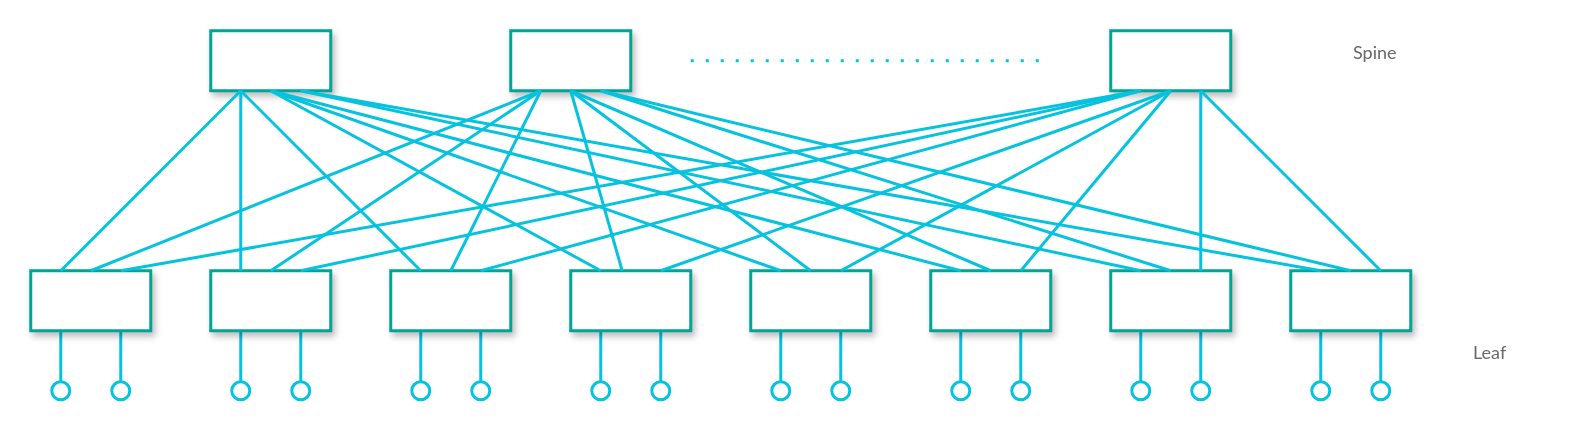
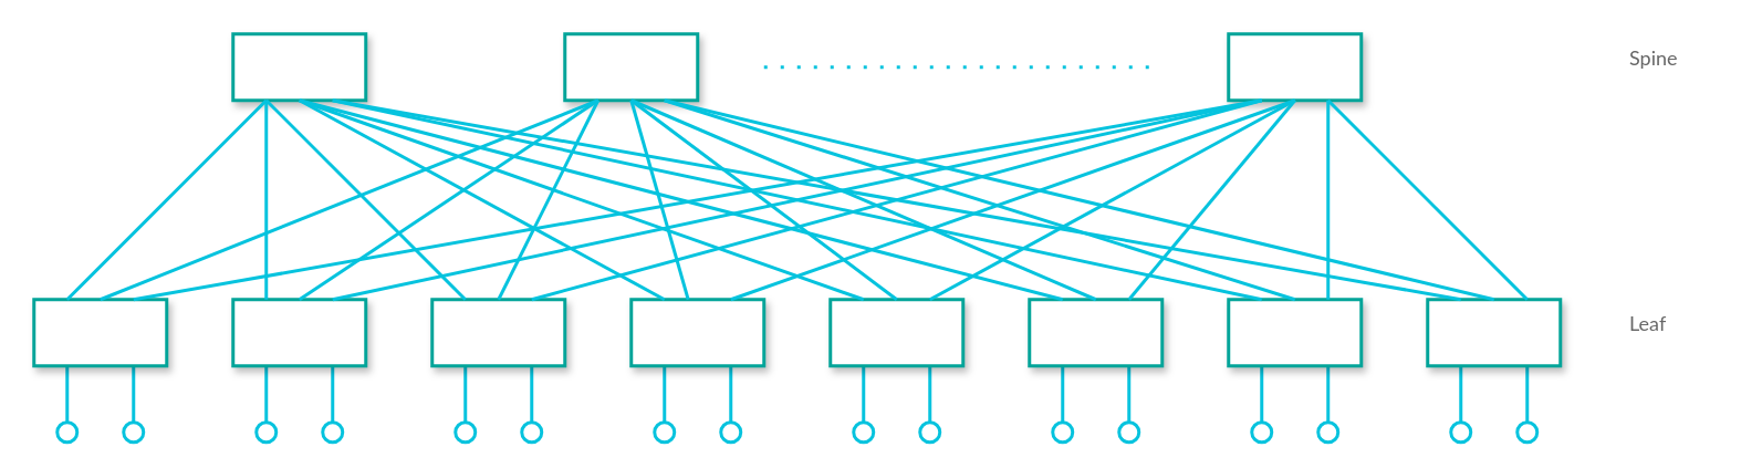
- <mxCell id="35" value="Spine" style="text;strokeColor=none;align=left;fillColor=none;html=1;verticalAlign=middle;whiteSpace=wrap;rounded=0;fontColor=#666666;fontFamily=Lato;fontSource=https%3A%2F%2Ffonts.googleapis.com%2Fcss%3Ffamily%3DLato;" vertex="1" parent="1"><mxGeometry x="900" y="20" width="60" height="30" as="geometry" /></mxCell>
+ <mxCell id="35" value="Spine" style="text;strokeColor=none;align=left;fillColor=none;html=1;verticalAlign=middle;whiteSpace=wrap;rounded=0;fontColor=#666666;fontFamily=Lato;fontSource=https%3A%2F%2Ffonts.googleapis.com%2Fcss%3Ffamily%3DLato;" vertex="1" parent="1"><mxGeometry x="980" y="20" width="60" height="30" as="geometry" /></mxCell>
- <mxCell id="36" value="Leaf" style="text;strokeColor=none;align=left;fillColor=none;html=1;verticalAlign=middle;whiteSpace=wrap;rounded=0;fontColor=#666666;fontFamily=Lato;fontSource=https%3A%2F%2Ffonts.googleapis.com%2Fcss%3Ffamily%3DLato;" vertex="1" parent="1"><mxGeometry x="980" y="220" width="60" height="30" as="geometry" /></mxCell>
+ <mxCell id="36" value="Leaf" style="text;strokeColor=none;align=left;fillColor=none;html=1;verticalAlign=middle;whiteSpace=wrap;rounded=0;fontColor=#666666;fontFamily=Lato;fontSource=https%3A%2F%2Ffonts.googleapis.com%2Fcss%3Ffamily%3DLato;" vertex="1" parent="1"><mxGeometry x="980" y="180" width="60" height="30" as="geometry" /></mxCell>
